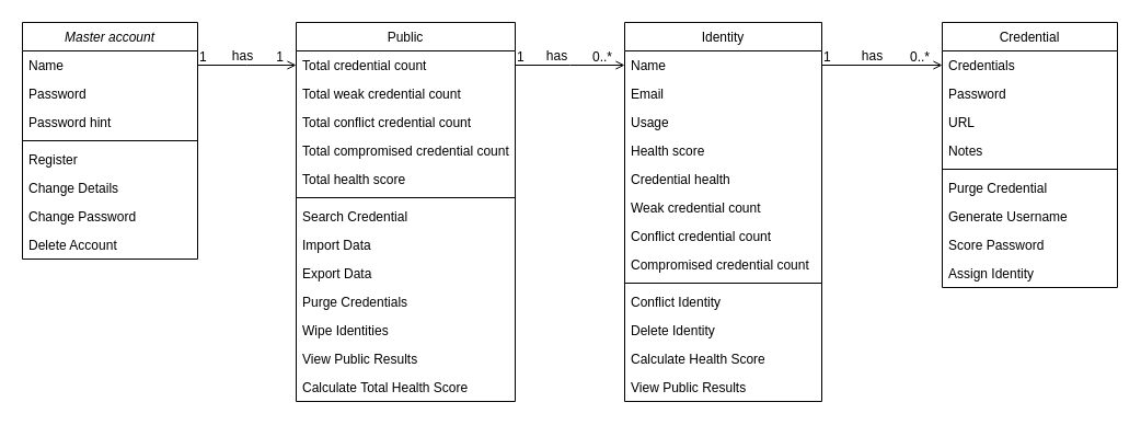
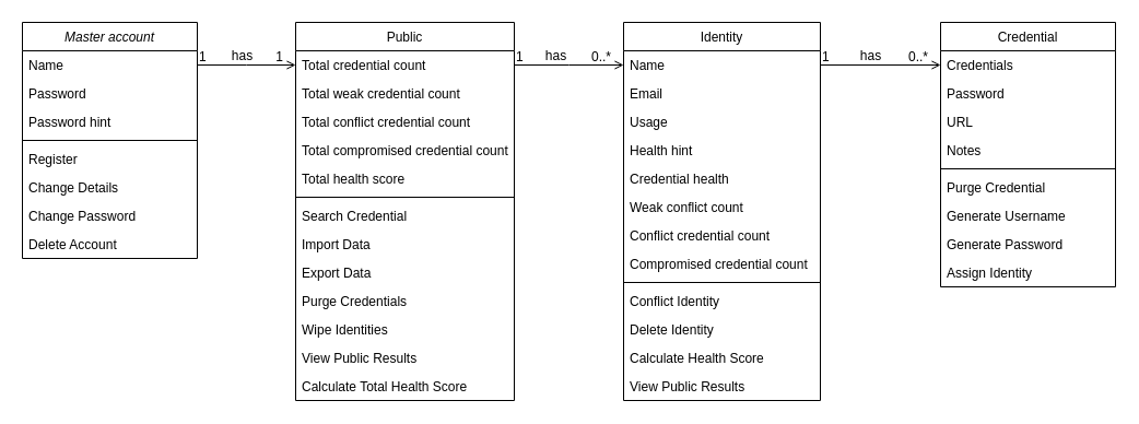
- <mxCell id="15" value="Health score" style="text;align=left;verticalAlign=top;spacingLeft=4;spacingRight=4;overflow=hidden;rotatable=0;points=[[0,0.5],[1,0.5]];portConstraint=eastwest;" vertex="1" parent="11"><mxGeometry y="104" width="180" height="26" as="geometry" /></mxCell>
+ <mxCell id="15" value="Health hint" style="text;align=left;verticalAlign=top;spacingLeft=4;spacingRight=4;overflow=hidden;rotatable=0;points=[[0,0.5],[1,0.5]];portConstraint=eastwest;" vertex="1" parent="11"><mxGeometry y="104" width="180" height="26" as="geometry" /></mxCell>
- <mxCell id="17" value="Weak credential count" style="text;align=left;verticalAlign=top;spacingLeft=4;spacingRight=4;overflow=hidden;rotatable=0;points=[[0,0.5],[1,0.5]];portConstraint=eastwest;" vertex="1" parent="11"><mxGeometry y="156" width="180" height="26" as="geometry" /></mxCell>
+ <mxCell id="17" value="Weak conflict count" style="text;align=left;verticalAlign=top;spacingLeft=4;spacingRight=4;overflow=hidden;rotatable=0;points=[[0,0.5],[1,0.5]];portConstraint=eastwest;" vertex="1" parent="11"><mxGeometry y="156" width="180" height="26" as="geometry" /></mxCell>
- <mxCell id="33" value="Score Password" style="text;align=left;verticalAlign=top;spacingLeft=4;spacingRight=4;overflow=hidden;rotatable=0;points=[[0,0.5],[1,0.5]];portConstraint=eastwest;" vertex="1" parent="25"><mxGeometry y="190" width="160" height="26" as="geometry" /></mxCell>
+ <mxCell id="33" value="Generate Password" style="text;align=left;verticalAlign=top;spacingLeft=4;spacingRight=4;overflow=hidden;rotatable=0;points=[[0,0.5],[1,0.5]];portConstraint=eastwest;" vertex="1" parent="25"><mxGeometry y="190" width="160" height="26" as="geometry" /></mxCell>
